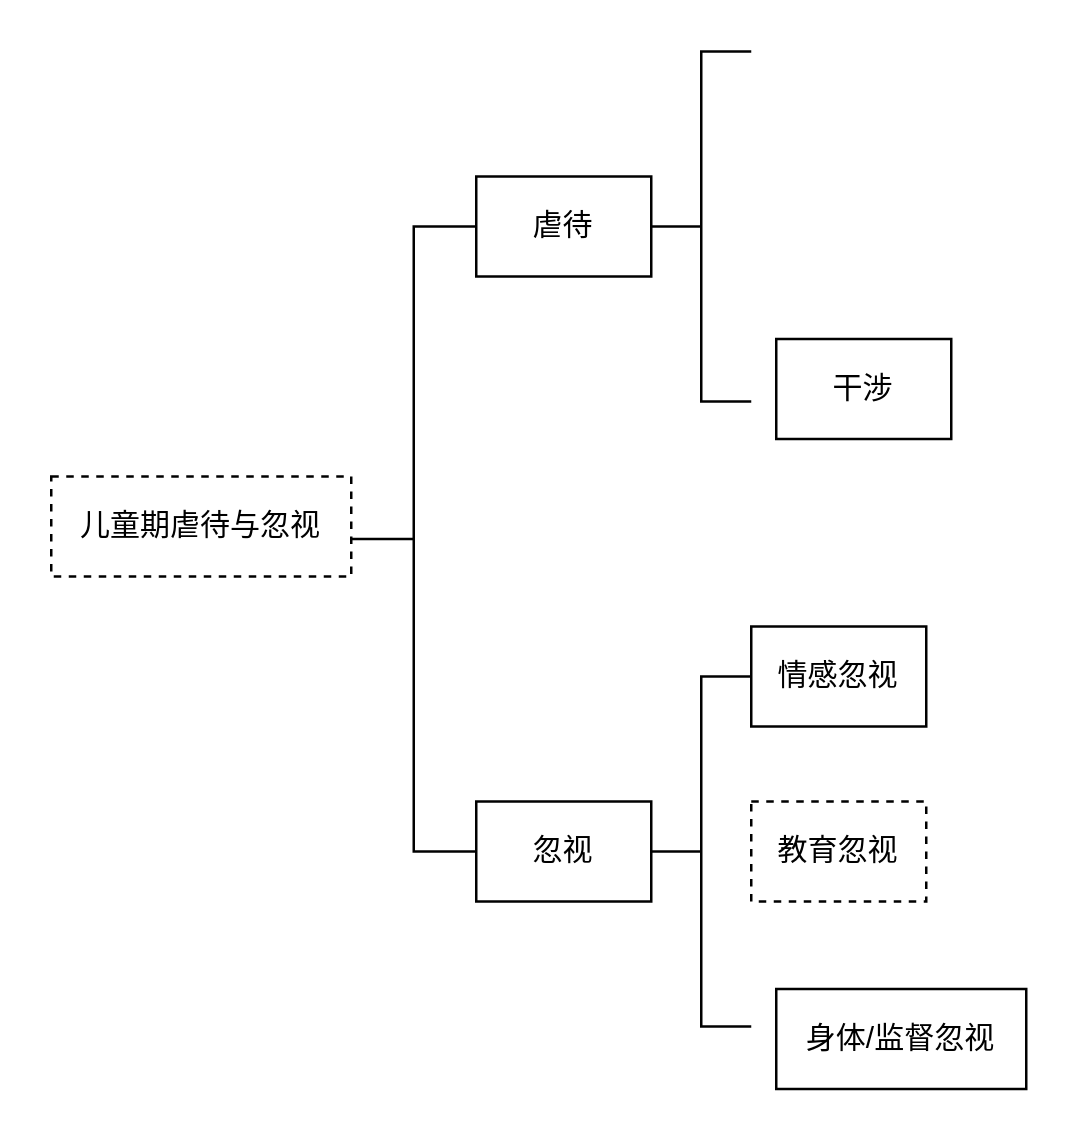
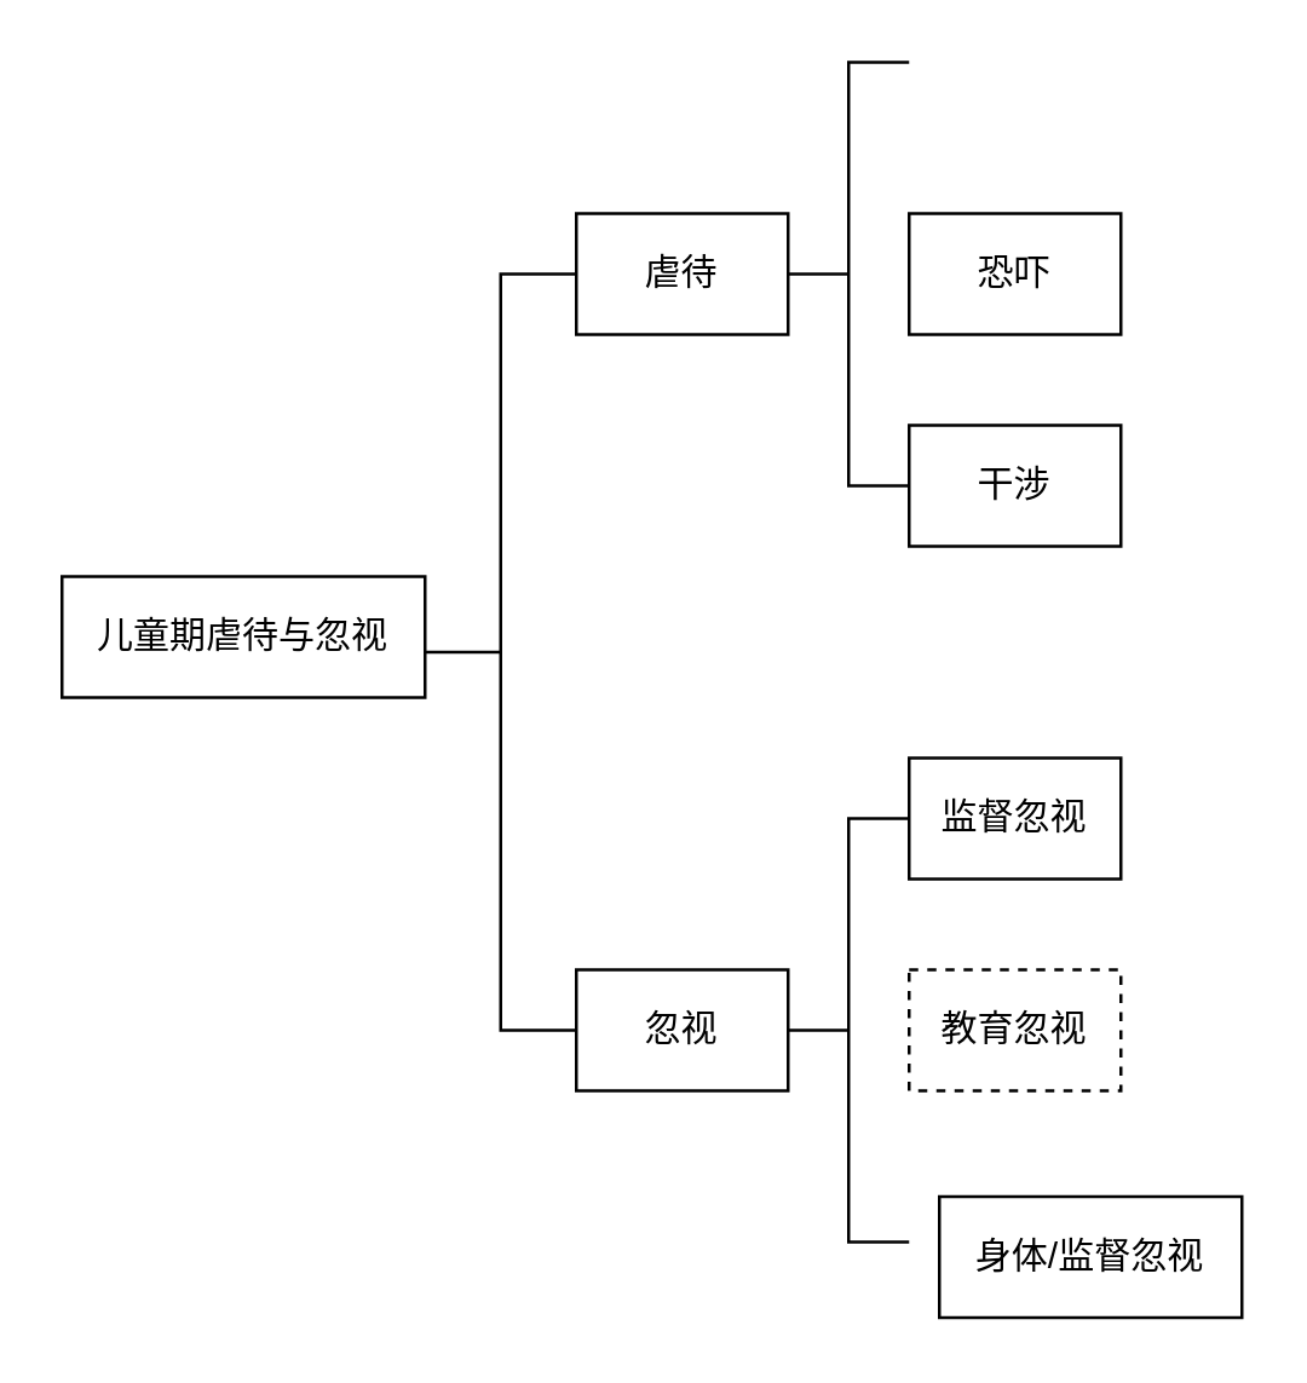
+ <mxCell id="6" value="恐吓" style="whiteSpace=wrap;html=1;" parent="1" vertex="1"><mxGeometry x="300" y="70" width="70" height="40" as="geometry" /></mxCell>
- <mxCell id="5" value="干涉" style="whiteSpace=wrap;html=1;" parent="1" vertex="1"><mxGeometry x="310" y="135" width="70" height="40" as="geometry" /></mxCell>
+ <mxCell id="5" value="干涉" style="whiteSpace=wrap;html=1;" parent="1" vertex="1"><mxGeometry x="300" y="140" width="70" height="40" as="geometry" /></mxCell>
- <mxCell id="2" value="儿童期虐待与忽视" style="whiteSpace=wrap;html=1;dashed=1;" parent="1" vertex="1"><mxGeometry x="20" y="190" width="120" height="40" as="geometry" /></mxCell>
+ <mxCell id="2" value="儿童期虐待与忽视" style="whiteSpace=wrap;html=1;" parent="1" vertex="1"><mxGeometry x="20" y="190" width="120" height="40" as="geometry" /></mxCell>
- <mxCell id="9" value="情感忽视" style="whiteSpace=wrap;html=1;" parent="1" vertex="1"><mxGeometry x="300" y="250" width="70" height="40" as="geometry" /></mxCell>
+ <mxCell id="9" value="监督忽视" style="whiteSpace=wrap;html=1;" parent="1" vertex="1"><mxGeometry x="300" y="250" width="70" height="40" as="geometry" /></mxCell>
